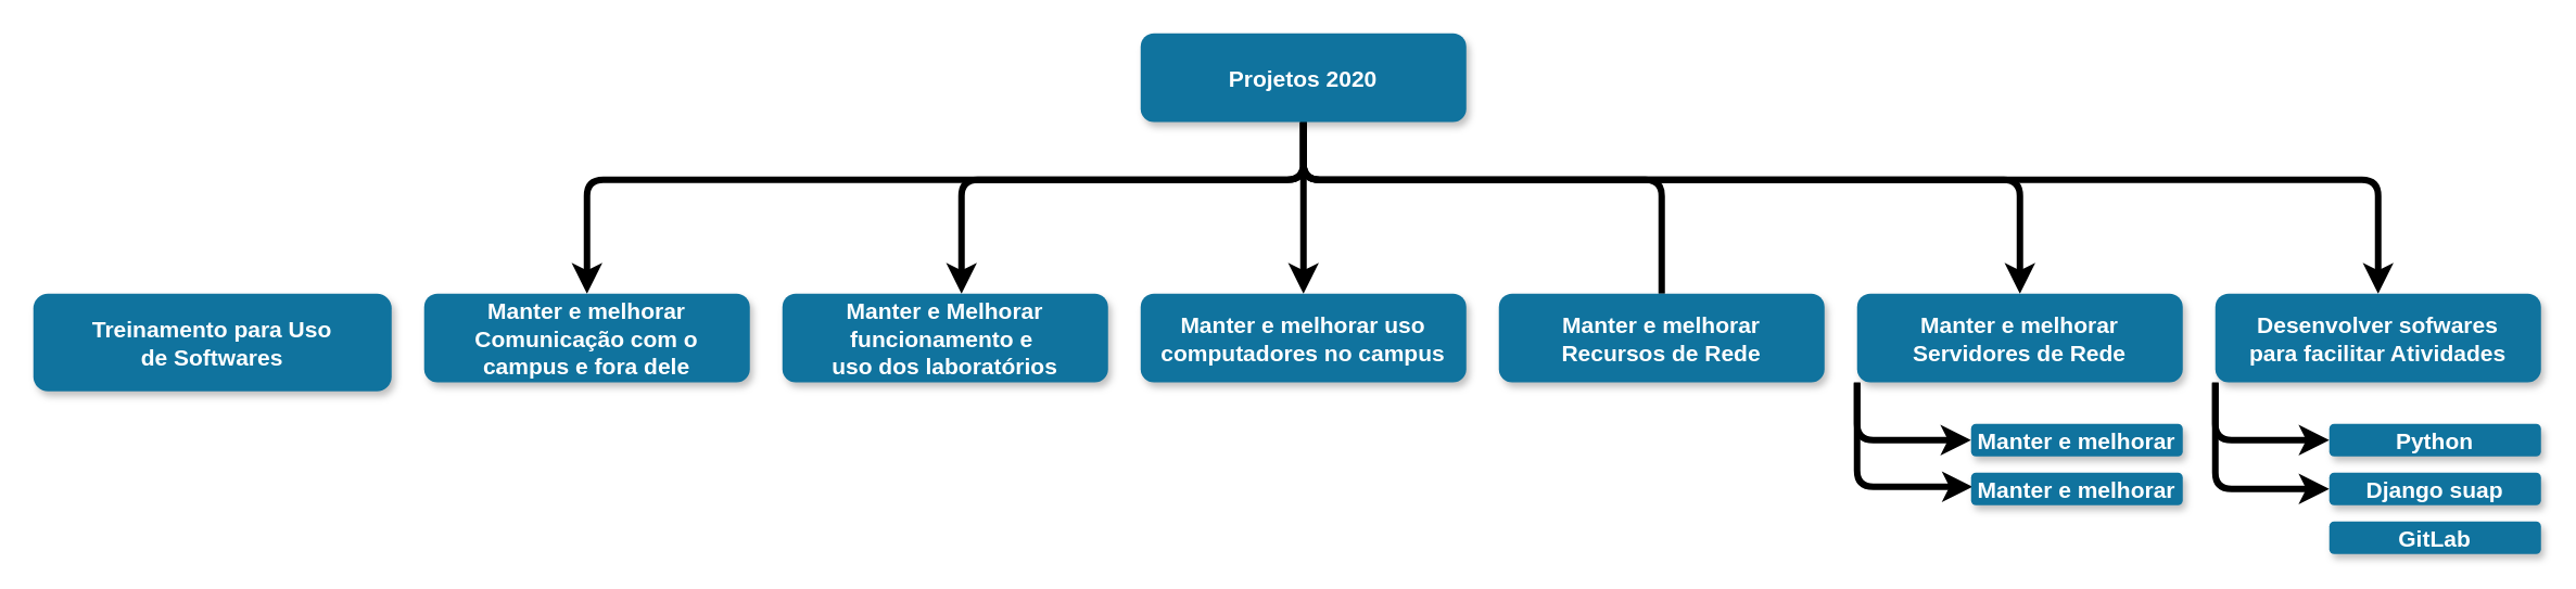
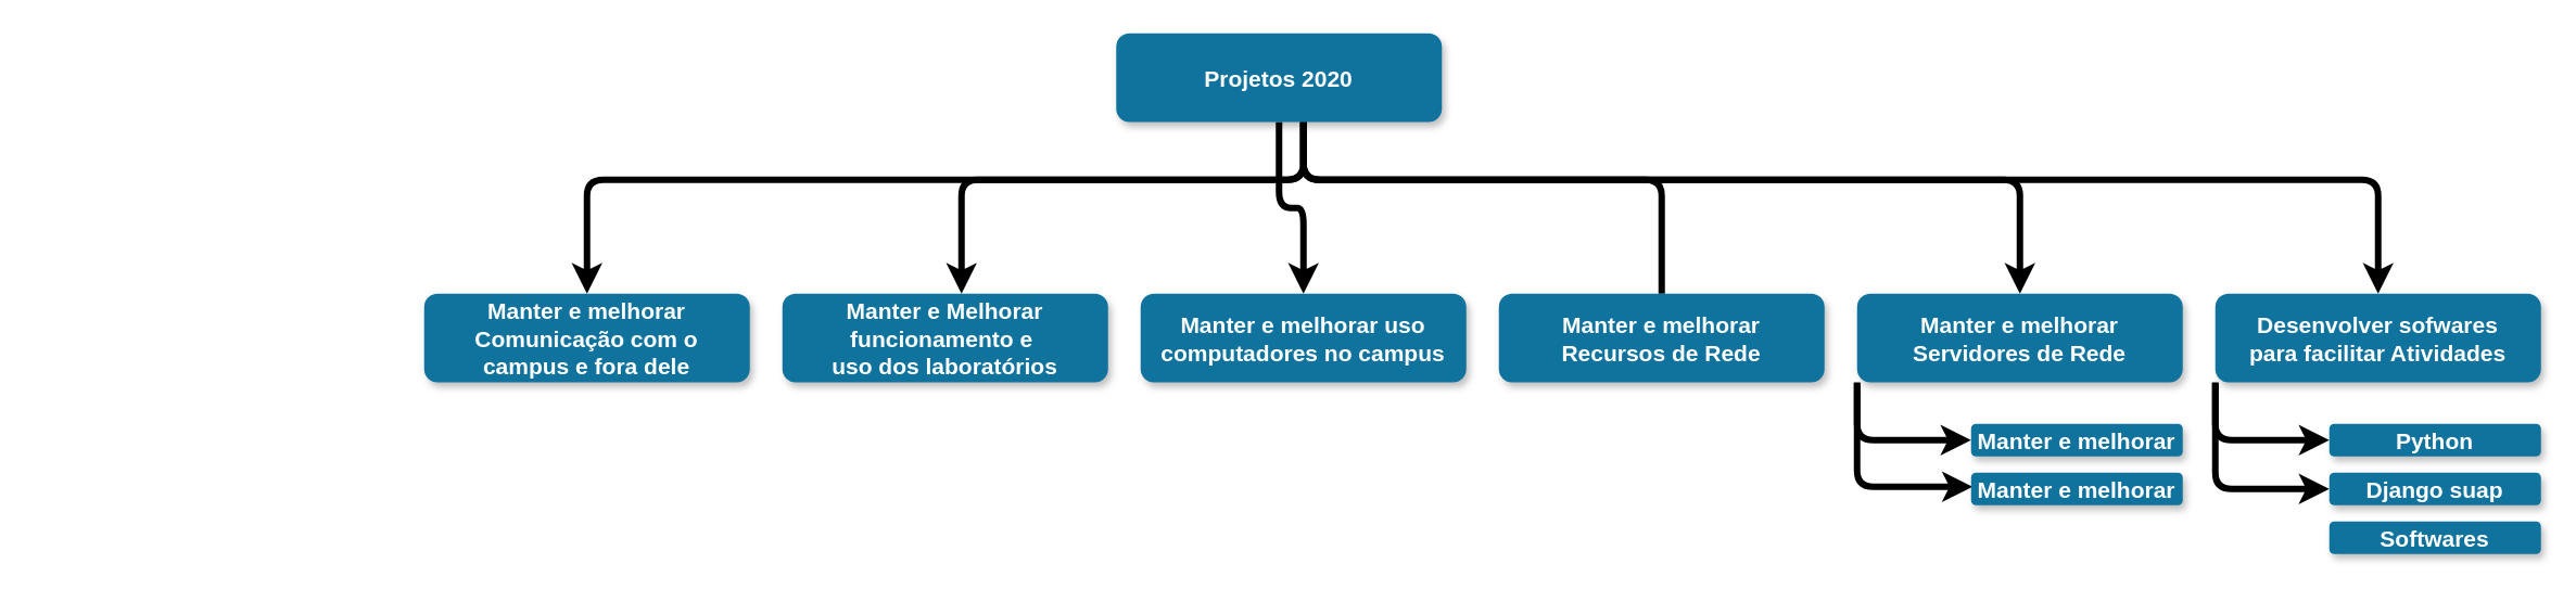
- <mxCell id="8" value="Projetos 2020" style="rounded=1;fillColor=#10739E;strokeColor=none;shadow=1;gradientColor=none;fontStyle=1;fontColor=#FFFFFF;fontSize=14;" parent="1" vertex="1"><mxGeometry x="700" y="20" width="200" height="54.5" as="geometry" /></mxCell>
+ <mxCell id="8" value="Projetos 2020" style="rounded=1;fillColor=#10739E;strokeColor=none;shadow=1;gradientColor=none;fontStyle=1;fontColor=#FFFFFF;fontSize=14;" parent="1" vertex="1"><mxGeometry x="685" y="20" width="200" height="54.5" as="geometry" /></mxCell>
- <mxCell id="24" value="Treinamento para Uso &#10;de Softwares" style="rounded=1;fillColor=#10739E;strokeColor=none;shadow=1;gradientColor=none;fontStyle=1;fontColor=#FFFFFF;fontSize=14;" parent="1" vertex="1"><mxGeometry x="20" y="180" width="220" height="60" as="geometry" /></mxCell>
- <mxCell id="12" value="GitLab" style="rounded=1;fillColor=#10739E;strokeColor=none;shadow=1;gradientColor=none;fontStyle=1;fontColor=#FFFFFF;fontSize=14;" vertex="1" parent="1"><mxGeometry x="1430" y="320" width="130" height="20" as="geometry" /></mxCell>
+ <mxCell id="12" value="Softwares" style="rounded=1;fillColor=#10739E;strokeColor=none;shadow=1;gradientColor=none;fontStyle=1;fontColor=#FFFFFF;fontSize=14;" vertex="1" parent="1"><mxGeometry x="1430" y="320" width="130" height="20" as="geometry" /></mxCell>
